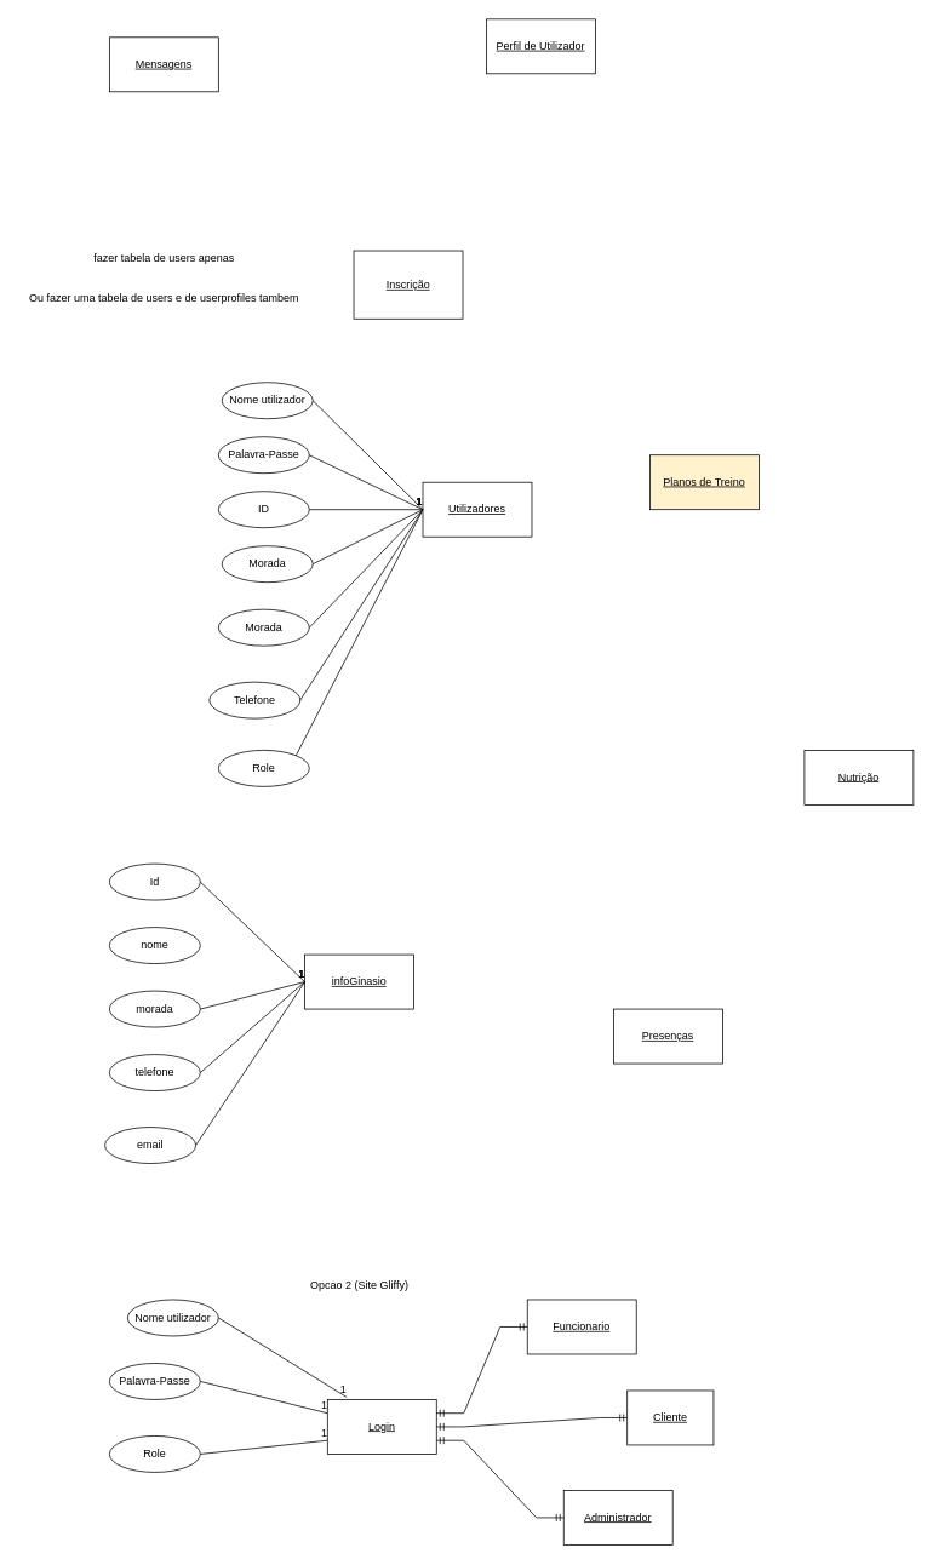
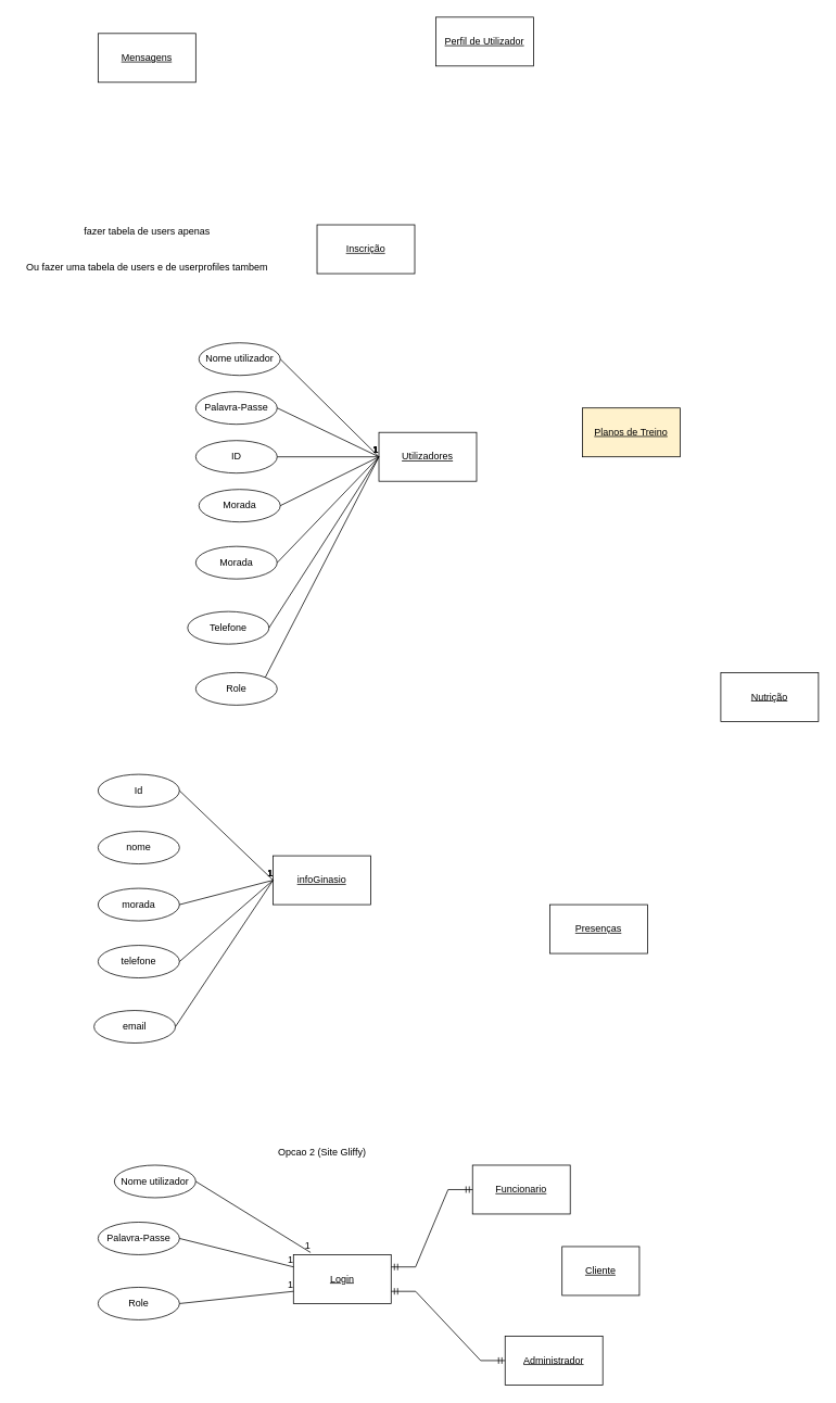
- <mxCell id="4" value="Inscrição" style="whiteSpace=wrap;html=1;fontStyle=4" parent="1" vertex="1"><mxGeometry x="389" y="275" width="120" height="75" as="geometry" /></mxCell>
+ <mxCell id="4" value="Inscrição" style="whiteSpace=wrap;html=1;fontStyle=4" parent="1" vertex="1"><mxGeometry x="389" y="275" width="120" height="60" as="geometry" /></mxCell>
- <mxCell id="17" value="" style="edgeStyle=entityRelationEdgeStyle;fontSize=12;html=1;endArrow=ERmandOne;startArrow=ERmandOne;rounded=0;entryX=0;entryY=0.5;entryDx=0;entryDy=0;exitX=1;exitY=0.5;exitDx=0;exitDy=0;" parent="1" source="8" target="10" edge="1"><mxGeometry width="100" height="100" relative="1" as="geometry"><mxPoint x="490" y="1565" as="sourcePoint" /><mxPoint x="590" y="1470" as="targetPoint" /></mxGeometry></mxCell>
